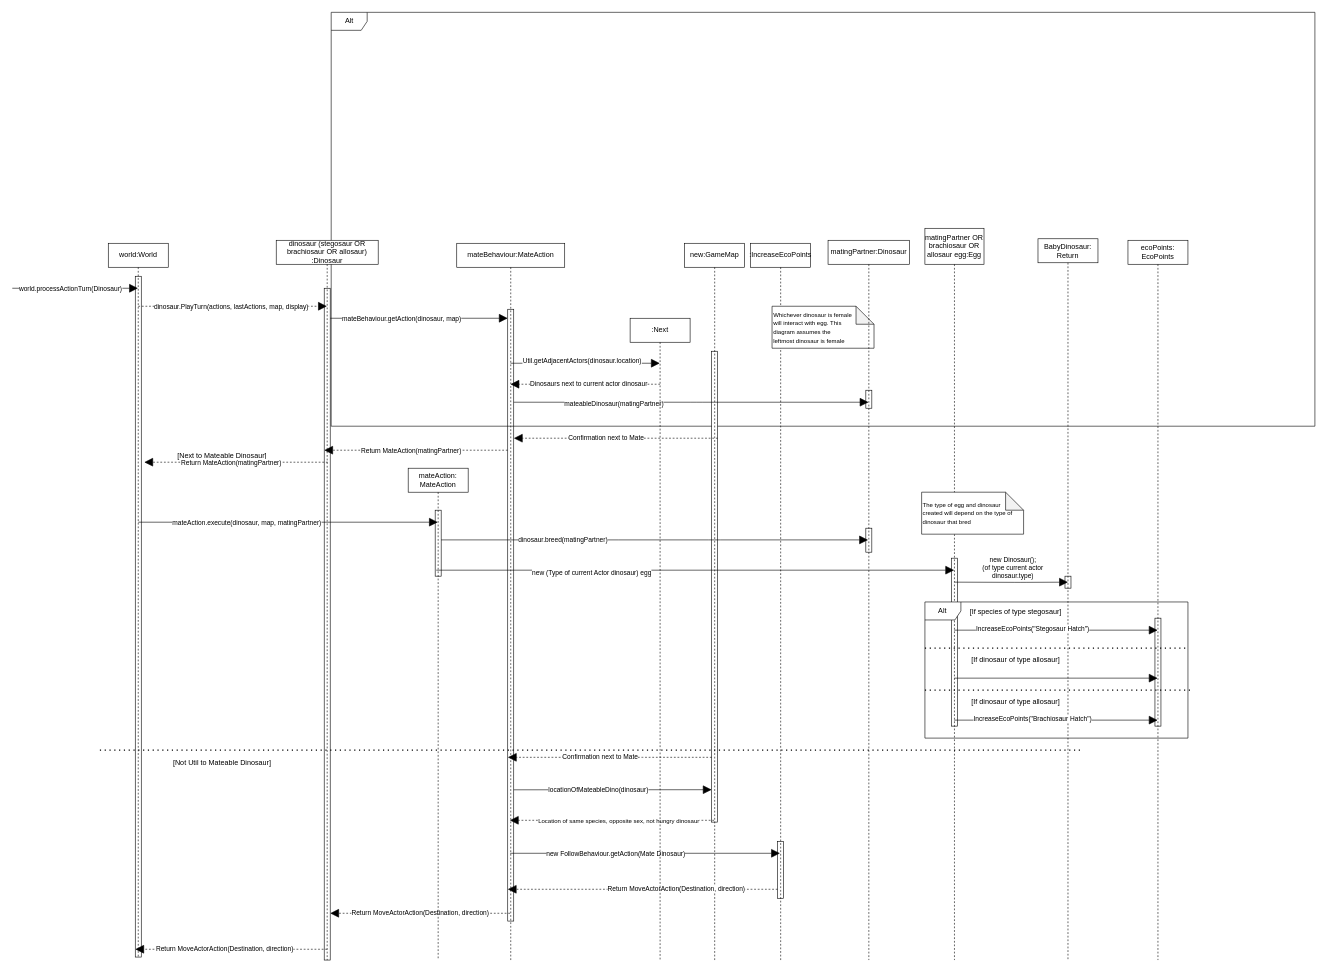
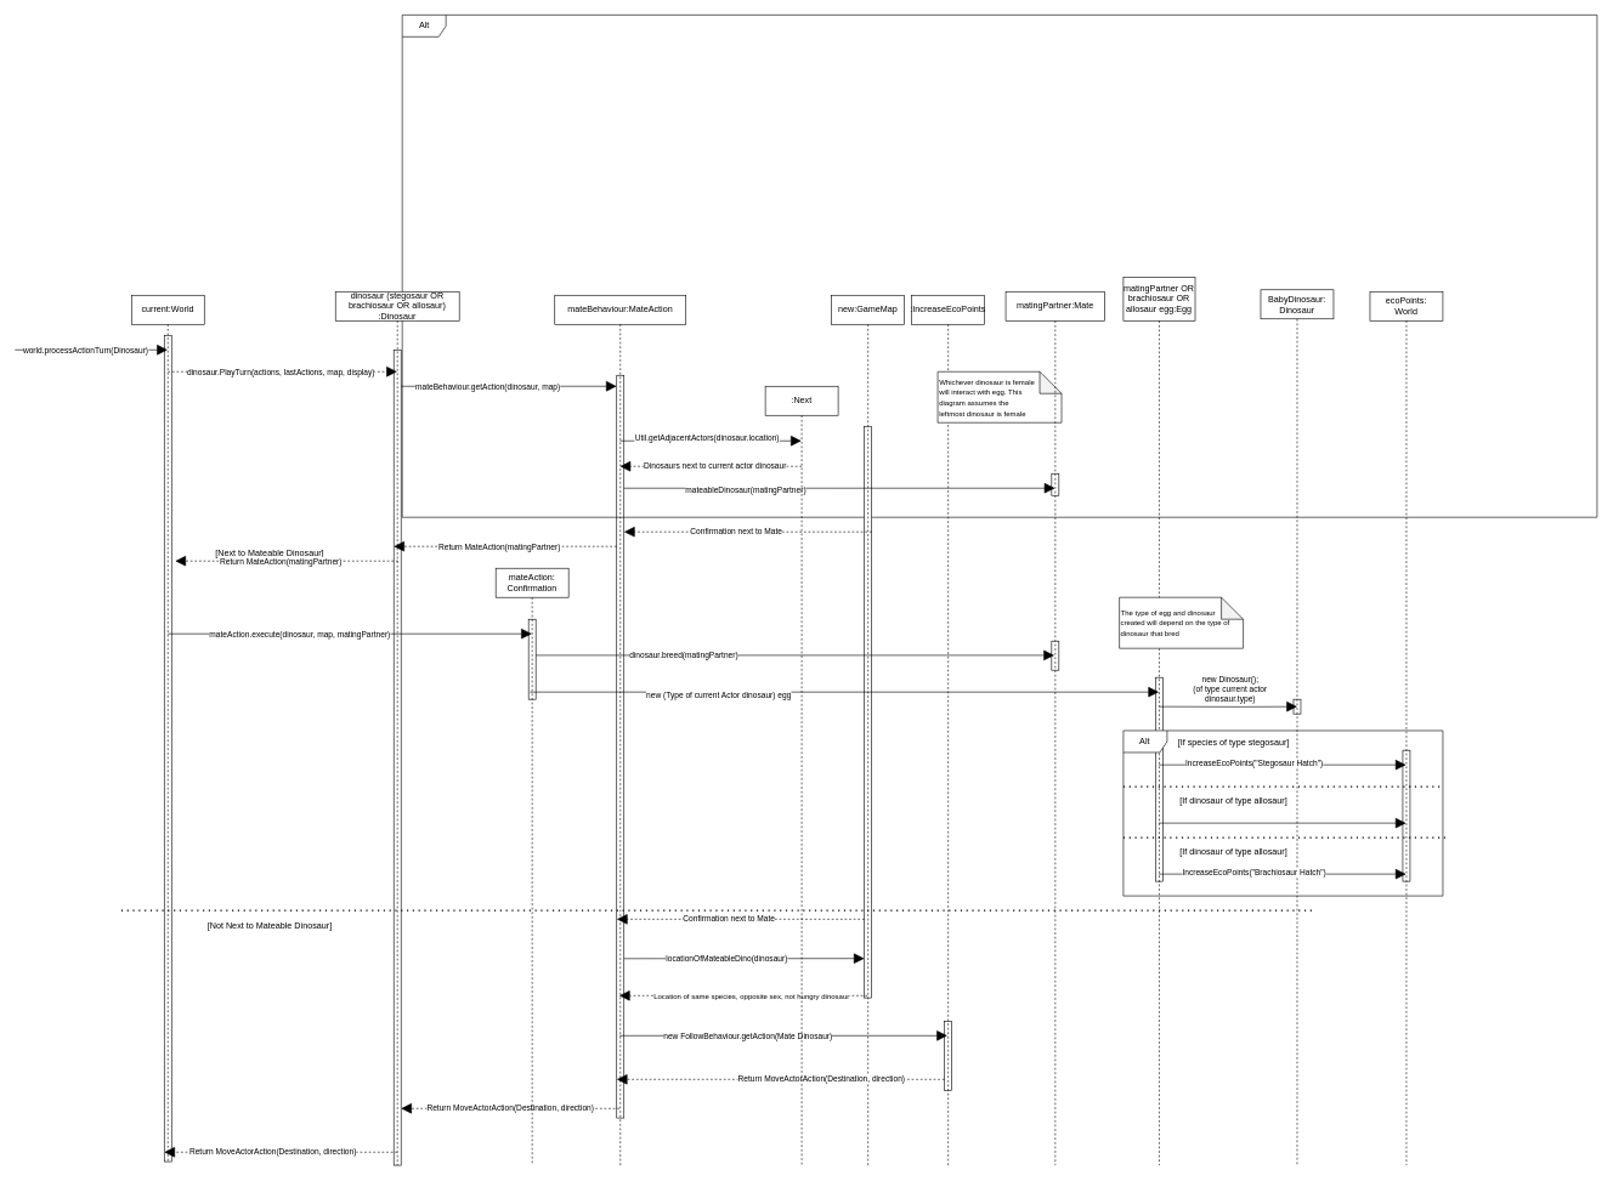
- <mxCell id="17" value="BabyDinosaur:&lt;br&gt;Return" style="shape=umlLifeline;perimeter=lifelinePerimeter;whiteSpace=wrap;html=1;container=0;collapsible=0;recursiveResize=0;outlineConnect=0;" parent="1" vertex="1"><mxGeometry x="1730" y="397.5" width="100" height="1202.5" as="geometry" /></mxCell>
+ <mxCell id="17" value="BabyDinosaur:&lt;br&gt;Dinosaur" style="shape=umlLifeline;perimeter=lifelinePerimeter;whiteSpace=wrap;html=1;container=0;collapsible=0;recursiveResize=0;outlineConnect=0;" parent="1" vertex="1"><mxGeometry x="1730" y="397.5" width="100" height="1202.5" as="geometry" /></mxCell>
- <mxCell id="24" value="matingPartner:Dinosaur" style="shape=umlLifeline;perimeter=lifelinePerimeter;whiteSpace=wrap;html=1;container=0;collapsible=0;recursiveResize=0;outlineConnect=0;" parent="1" vertex="1"><mxGeometry x="1380" y="400" width="135.99" height="1200" as="geometry" /></mxCell>
+ <mxCell id="24" value="matingPartner:Mate" style="shape=umlLifeline;perimeter=lifelinePerimeter;whiteSpace=wrap;html=1;container=0;collapsible=0;recursiveResize=0;outlineConnect=0;" parent="1" vertex="1"><mxGeometry x="1380" y="400" width="135.99" height="1200" as="geometry" /></mxCell>
- <mxCell id="69" value="ecoPoints:&lt;br&gt;EcoPoints" style="shape=umlLifeline;perimeter=lifelinePerimeter;whiteSpace=wrap;html=1;container=1;collapsible=0;recursiveResize=0;outlineConnect=0;" vertex="1" parent="1"><mxGeometry x="1880" y="400" width="100" height="1200" as="geometry" /></mxCell>
+ <mxCell id="69" value="ecoPoints:&lt;br&gt;World" style="shape=umlLifeline;perimeter=lifelinePerimeter;whiteSpace=wrap;html=1;container=1;collapsible=0;recursiveResize=0;outlineConnect=0;" vertex="1" parent="1"><mxGeometry x="1880" y="400" width="100" height="1200" as="geometry" /></mxCell>
- <mxCell id="38" value="world:World" style="shape=umlLifeline;perimeter=lifelinePerimeter;whiteSpace=wrap;html=1;container=1;collapsible=0;recursiveResize=0;outlineConnect=0;" parent="1" vertex="1"><mxGeometry x="180" y="405" width="100" height="1190" as="geometry" /></mxCell>
+ <mxCell id="38" value="current:World" style="shape=umlLifeline;perimeter=lifelinePerimeter;whiteSpace=wrap;html=1;container=1;collapsible=0;recursiveResize=0;outlineConnect=0;" parent="1" vertex="1"><mxGeometry x="180" y="405" width="100" height="1190" as="geometry" /></mxCell>
- <mxCell id="60" value="mateAction:&lt;br&gt;MateAction" style="shape=umlLifeline;perimeter=lifelinePerimeter;whiteSpace=wrap;html=1;container=1;collapsible=0;recursiveResize=0;outlineConnect=0;" parent="1" vertex="1"><mxGeometry x="680" y="780" width="100" height="820" as="geometry" /></mxCell>
+ <mxCell id="60" value="mateAction:&lt;br&gt;Confirmation" style="shape=umlLifeline;perimeter=lifelinePerimeter;whiteSpace=wrap;html=1;container=1;collapsible=0;recursiveResize=0;outlineConnect=0;" parent="1" vertex="1"><mxGeometry x="680" y="780" width="100" height="820" as="geometry" /></mxCell>
- <mxCell id="32" value="[Not Util to Mateable Dinosaur]" style="text;html=1;strokeColor=none;fillColor=none;align=center;verticalAlign=middle;whiteSpace=wrap;rounded=0;" parent="1" vertex="1"><mxGeometry x="250" y="1262" width="240" height="20" as="geometry" /></mxCell>
+ <mxCell id="32" value="[Not Next to Mateable Dinosaur]" style="text;html=1;strokeColor=none;fillColor=none;align=center;verticalAlign=middle;whiteSpace=wrap;rounded=0;" parent="1" vertex="1"><mxGeometry x="250" y="1262" width="240" height="20" as="geometry" /></mxCell>
